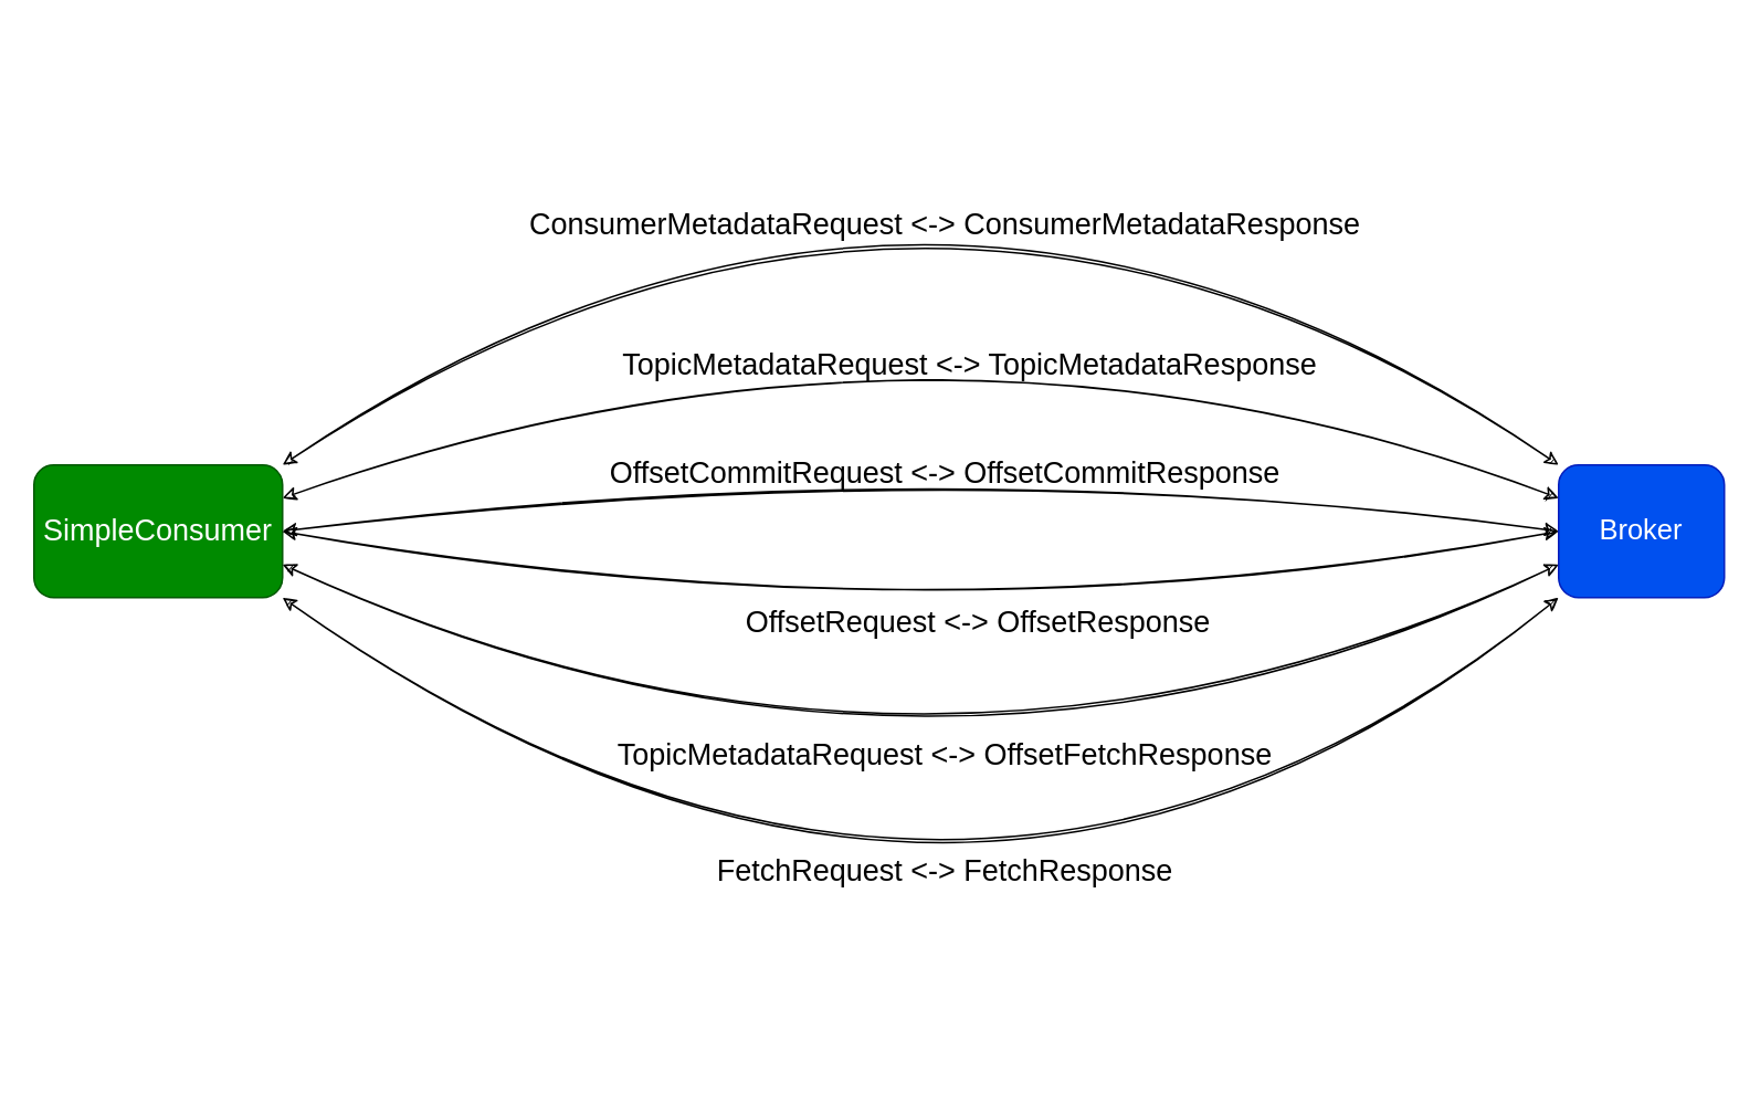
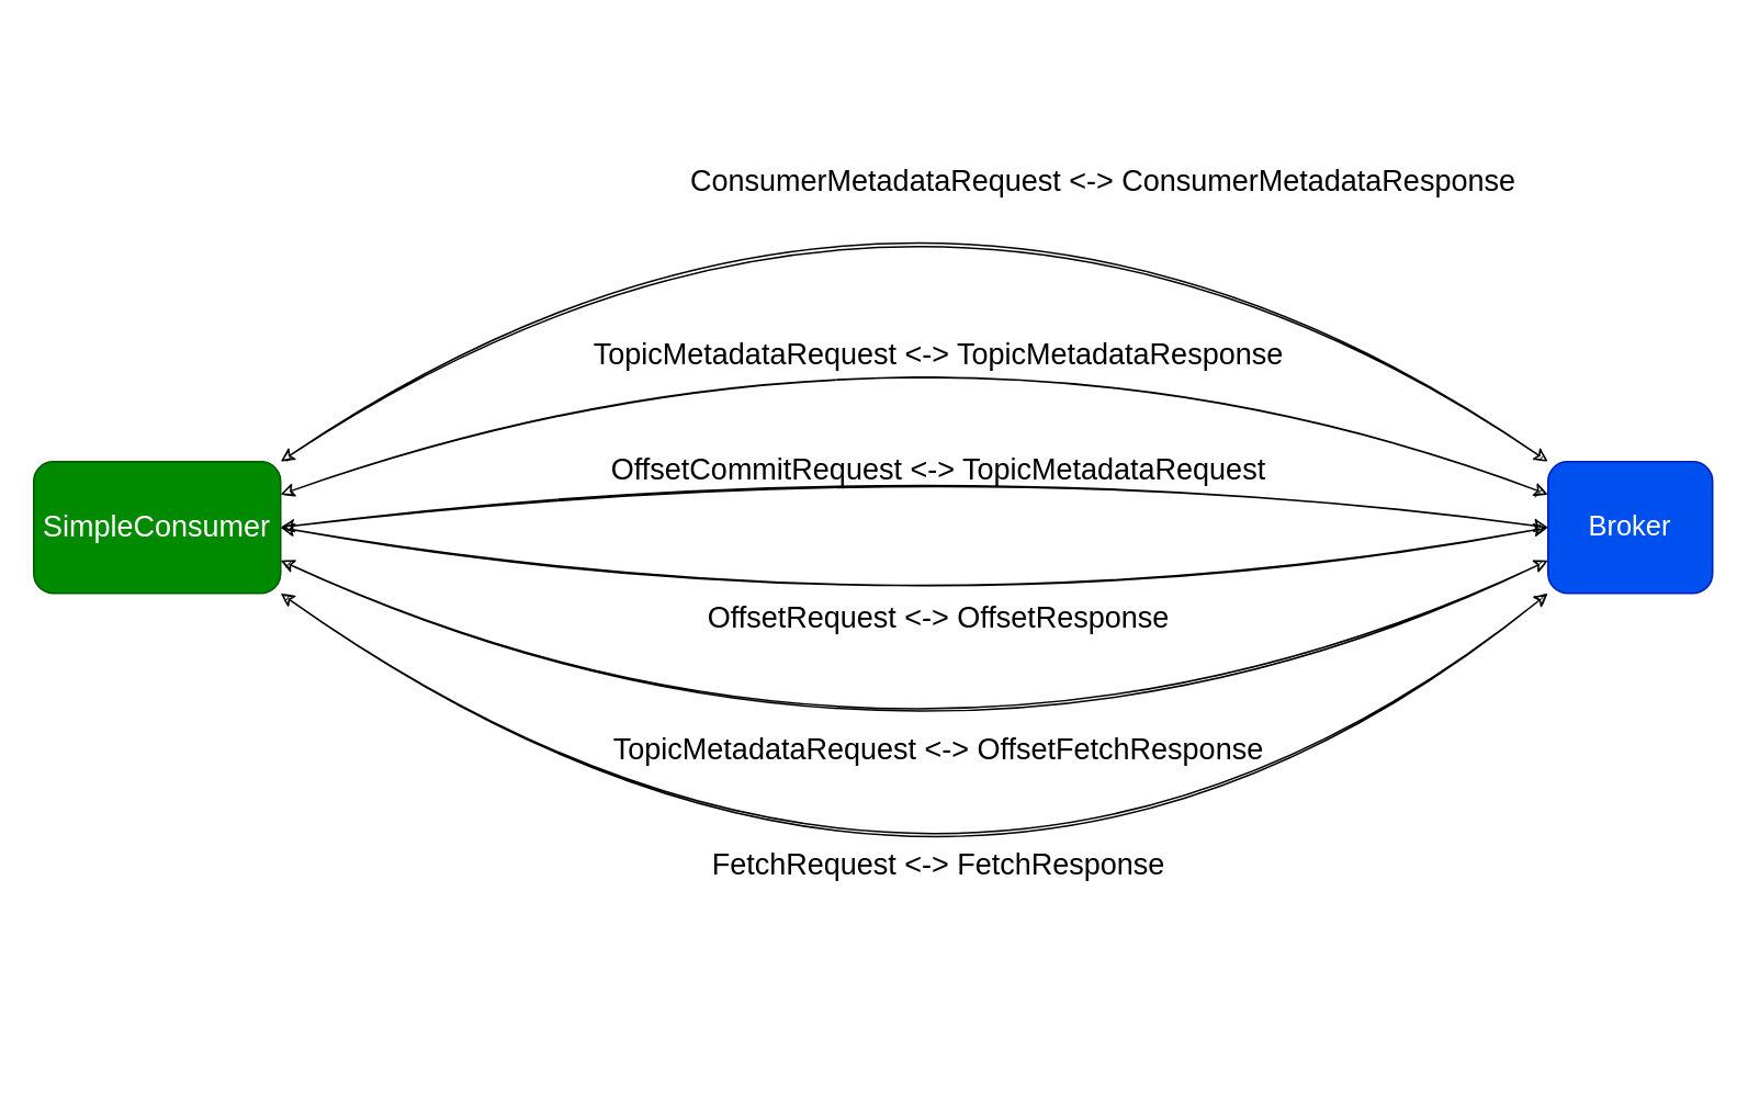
- <mxCell id="7" value="ConsumerMetadataRequest &amp;lt;-&amp;gt; ConsumerMetadataResponse" style="text;html=1;strokeColor=none;fillColor=none;align=center;verticalAlign=middle;whiteSpace=wrap;rounded=0;fontSize=18;sketch=0;" vertex="1" parent="1"><mxGeometry x="305" y="120" width="530" height="30" as="geometry" /></mxCell>
+ <mxCell id="7" value="ConsumerMetadataRequest &amp;lt;-&amp;gt; ConsumerMetadataResponse" style="text;html=1;strokeColor=none;fillColor=none;align=center;verticalAlign=middle;whiteSpace=wrap;rounded=0;fontSize=18;sketch=0;" vertex="1" parent="1"><mxGeometry x="405" y="95" width="530" height="30" as="geometry" /></mxCell>
- <mxCell id="5" value="TopicMetadataRequest &amp;lt;-&amp;gt; TopicMetadataResponse" style="text;html=1;strokeColor=none;fillColor=none;align=center;verticalAlign=middle;whiteSpace=wrap;rounded=0;fontSize=18;" vertex="1" parent="1"><mxGeometry x="340" y="205" width="490" height="30" as="geometry" /></mxCell>
+ <mxCell id="5" value="TopicMetadataRequest &amp;lt;-&amp;gt; TopicMetadataResponse" style="text;html=1;strokeColor=none;fillColor=none;align=center;verticalAlign=middle;whiteSpace=wrap;rounded=0;fontSize=18;" vertex="1" parent="1"><mxGeometry x="325" y="200" width="490" height="30" as="geometry" /></mxCell>
- <mxCell id="10" value="OffsetCommitRequest &amp;lt;-&amp;gt; OffsetCommitResponse" style="text;html=1;strokeColor=none;fillColor=none;align=center;verticalAlign=middle;whiteSpace=wrap;rounded=0;fontSize=18;" vertex="1" parent="1"><mxGeometry x="305" y="270" width="530" height="30" as="geometry" /></mxCell>
+ <mxCell id="10" value="OffsetCommitRequest &amp;lt;-&amp;gt; TopicMetadataRequest" style="text;html=1;strokeColor=none;fillColor=none;align=center;verticalAlign=middle;whiteSpace=wrap;rounded=0;fontSize=18;" vertex="1" parent="1"><mxGeometry x="305" y="270" width="530" height="30" as="geometry" /></mxCell>
- <mxCell id="9" value="OffsetRequest &amp;lt;-&amp;gt; OffsetResponse" style="text;html=1;strokeColor=none;fillColor=none;align=center;verticalAlign=middle;whiteSpace=wrap;rounded=0;fontSize=18;" vertex="1" parent="1"><mxGeometry x="325" y="360" width="530" height="30" as="geometry" /></mxCell>
+ <mxCell id="9" value="OffsetRequest &amp;lt;-&amp;gt; OffsetResponse" style="text;html=1;strokeColor=none;fillColor=none;align=center;verticalAlign=middle;whiteSpace=wrap;rounded=0;fontSize=18;" vertex="1" parent="1"><mxGeometry x="305" y="360" width="530" height="30" as="geometry" /></mxCell>
